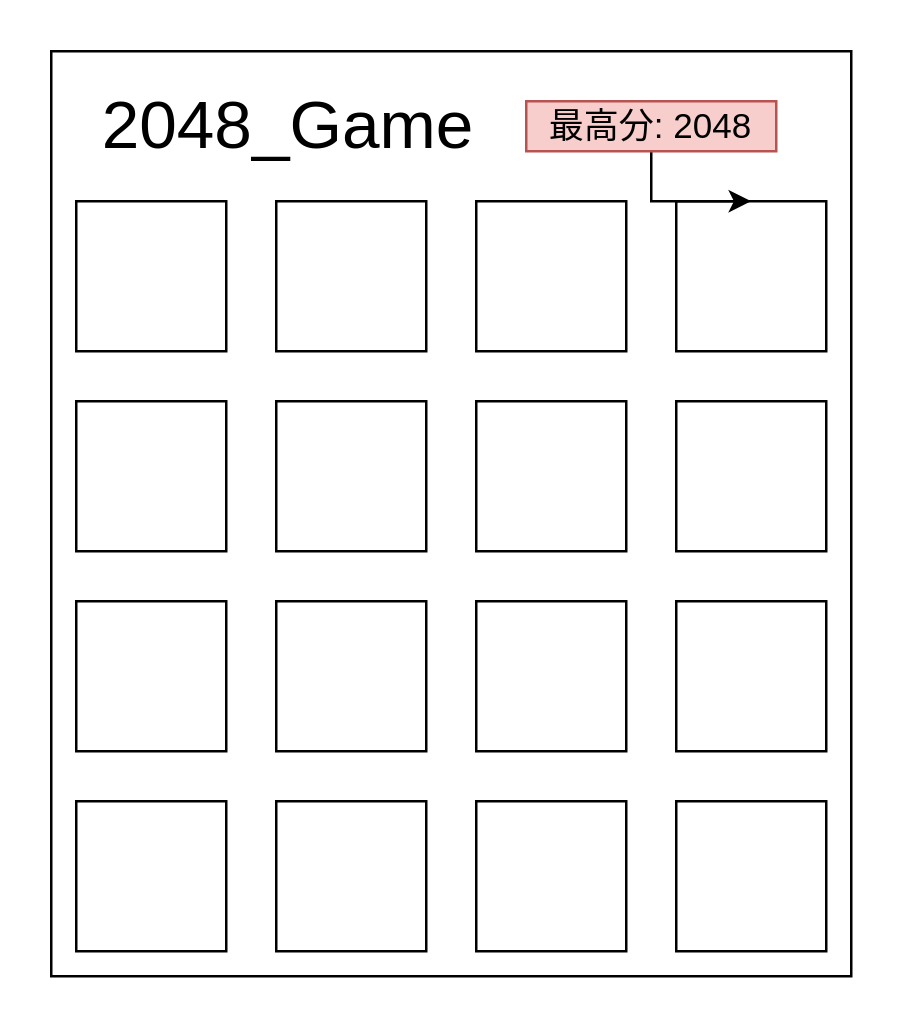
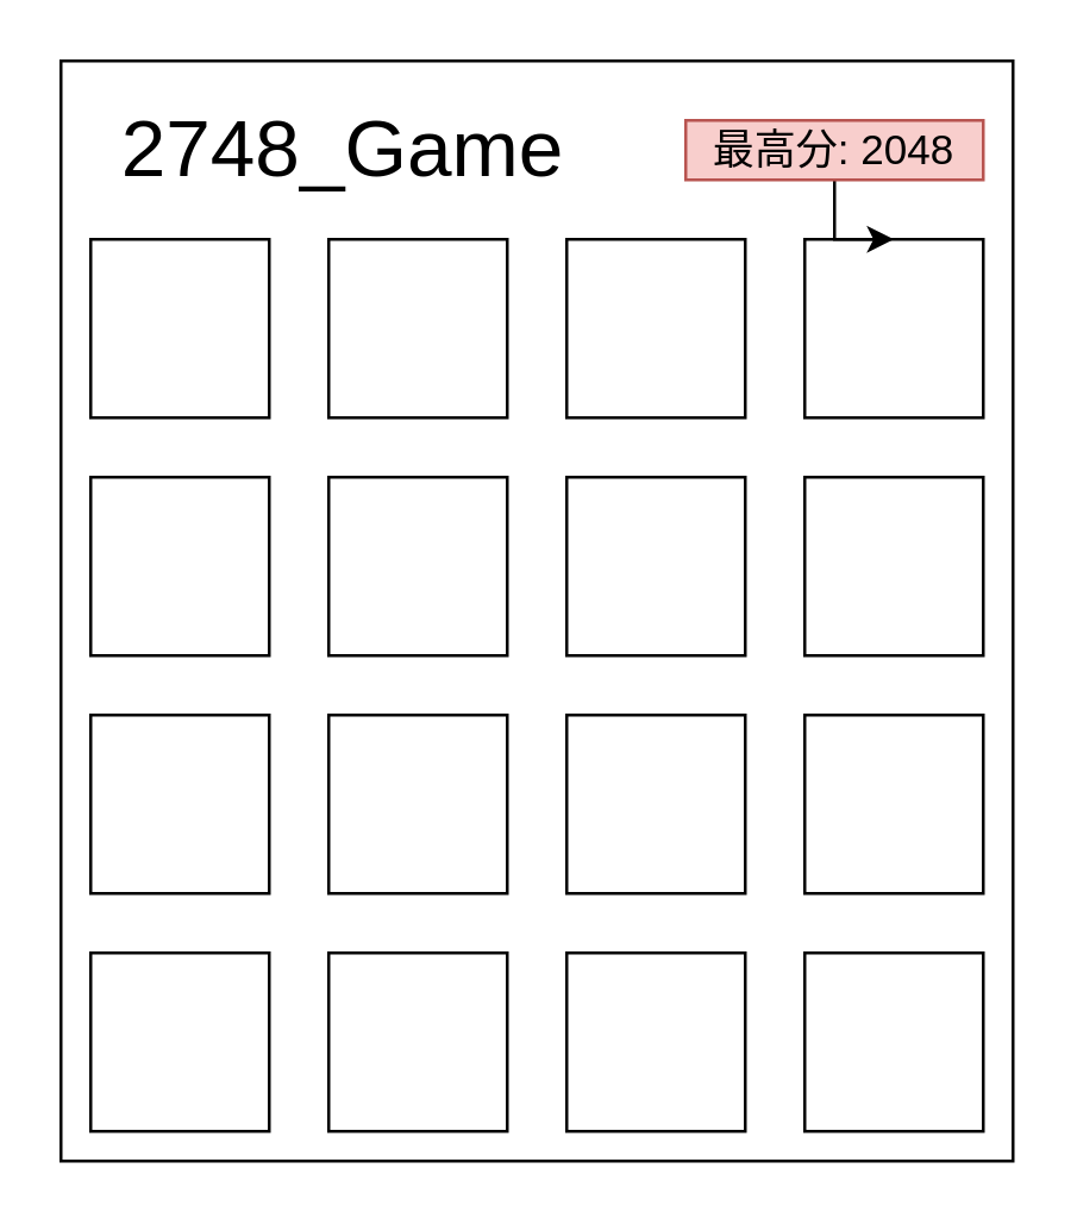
- <mxCell id="19" value="&lt;font style=&quot;font-size: 27px&quot;&gt;2048_Game&lt;/font&gt;" style="text;html=1;strokeColor=none;fillColor=none;align=center;verticalAlign=middle;whiteSpace=wrap;rounded=0;" parent="1" vertex="1"><mxGeometry x="30" y="30" width="170" height="40" as="geometry" /></mxCell>
+ <mxCell id="19" value="&lt;font style=&quot;font-size: 27px&quot;&gt;2748_Game&lt;/font&gt;" style="text;html=1;strokeColor=none;fillColor=none;align=center;verticalAlign=middle;whiteSpace=wrap;rounded=0;" parent="1" vertex="1"><mxGeometry x="30" y="30" width="170" height="40" as="geometry" /></mxCell>
- <mxCell id="21" value="&lt;font style=&quot;font-size: 14px&quot;&gt;最高分: 2048&lt;/font&gt;" style="text;html=1;strokeColor=#b85450;fillColor=#f8cecc;align=center;verticalAlign=middle;whiteSpace=wrap;rounded=0;" parent="1" vertex="1"><mxGeometry x="210" y="40" width="100" height="20" as="geometry" /></mxCell>
+ <mxCell id="21" value="&lt;font style=&quot;font-size: 14px&quot;&gt;最高分: 2048&lt;/font&gt;" style="text;html=1;strokeColor=#b85450;fillColor=#f8cecc;align=center;verticalAlign=middle;whiteSpace=wrap;rounded=0;" parent="1" vertex="1"><mxGeometry x="230" y="40" width="100" height="20" as="geometry" /></mxCell>
